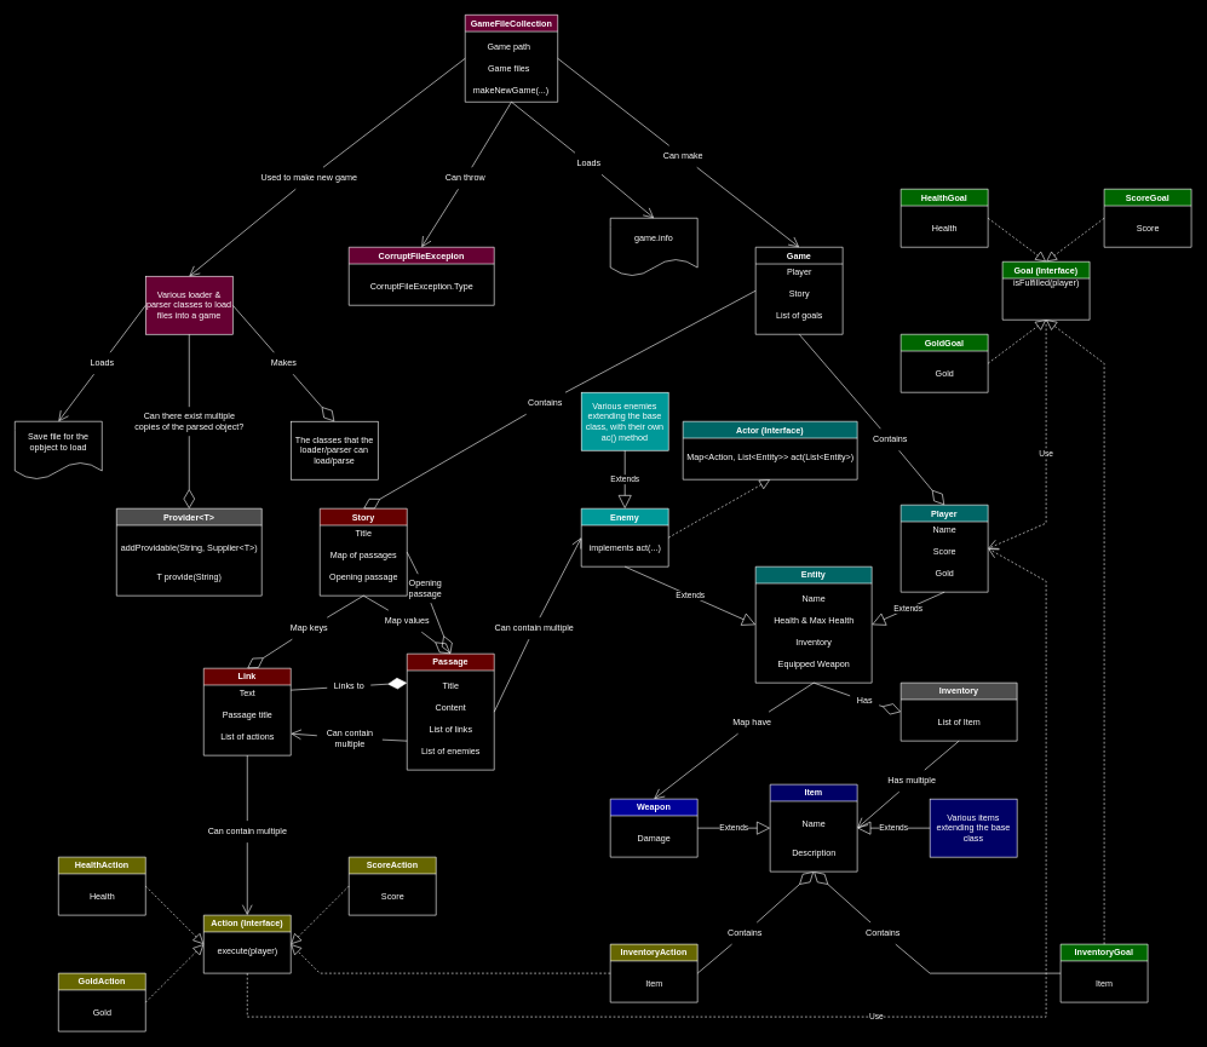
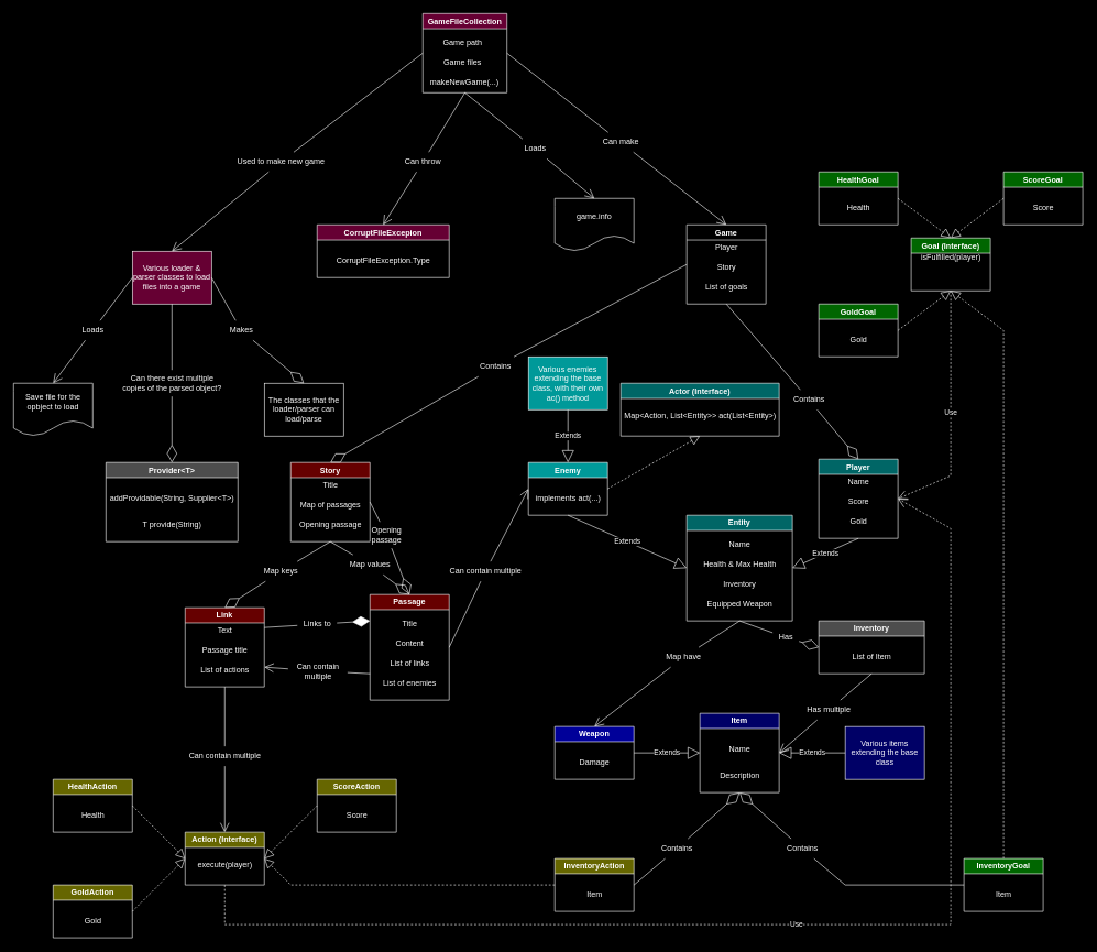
- <mxCell id="135" value="Makes" style="text;html=1;align=center;verticalAlign=middle;resizable=0;points=[];autosize=1;strokeColor=none;fillColor=none;fontColor=#FFFFFF;" vertex="1" parent="1"><mxGeometry x="360" y="485" width="60" height="30" as="geometry" /></mxCell>
+ <mxCell id="135" value="Makes" style="text;html=1;align=center;verticalAlign=middle;resizable=0;points=[];autosize=1;strokeColor=none;fillColor=none;fontColor=#FFFFFF;" vertex="1" parent="1"><mxGeometry x="335" y="485" width="60" height="30" as="geometry" /></mxCell>
